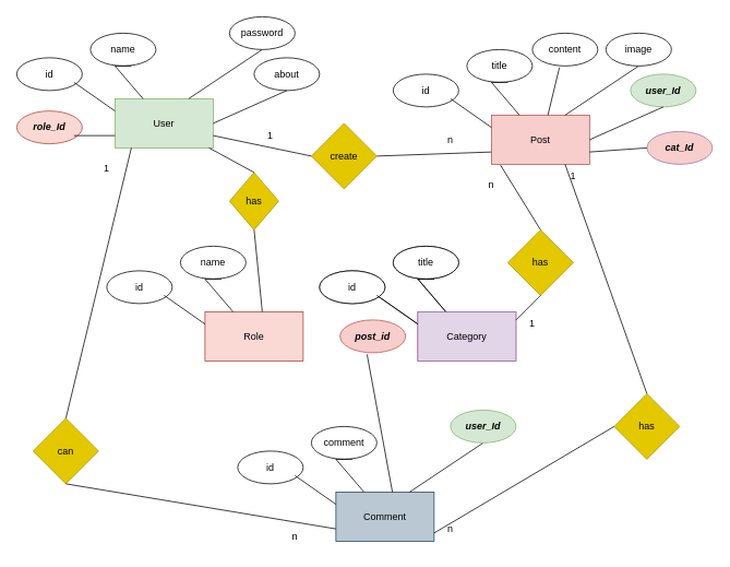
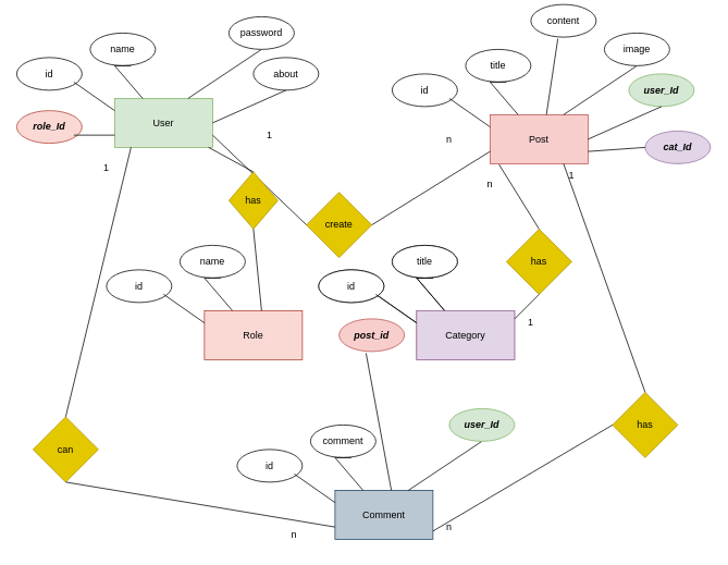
- <mxCell id="18" value="content" style="ellipse;whiteSpace=wrap;html=1;" vertex="1" parent="1"><mxGeometry x="650" y="40" width="80" height="40" as="geometry" /></mxCell>
+ <mxCell id="18" value="content" style="ellipse;whiteSpace=wrap;html=1;" vertex="1" parent="1"><mxGeometry x="650" y="5" width="80" height="40" as="geometry" /></mxCell>
- <mxCell id="22" value="&lt;b&gt;&lt;i&gt;cat_Id&lt;/i&gt;&lt;/b&gt;" style="ellipse;whiteSpace=wrap;html=1;fillColor=#f8cecc;strokeColor=#9673a6;" vertex="1" parent="1"><mxGeometry x="790" y="160" width="80" height="40" as="geometry" /></mxCell>
+ <mxCell id="22" value="&lt;b&gt;&lt;i&gt;cat_Id&lt;/i&gt;&lt;/b&gt;" style="ellipse;whiteSpace=wrap;html=1;fillColor=#e1d5e7;strokeColor=#9673a6;" vertex="1" parent="1"><mxGeometry x="790" y="160" width="80" height="40" as="geometry" /></mxCell>
- <mxCell id="24" value="create" style="rhombus;whiteSpace=wrap;html=1;fillColor=#e3c800;fontColor=#000000;strokeColor=#B09500;" vertex="1" parent="1"><mxGeometry x="380" y="150" width="80" height="80" as="geometry" /></mxCell>
+ <mxCell id="24" value="create" style="rhombus;whiteSpace=wrap;html=1;fillColor=#e3c800;fontColor=#000000;strokeColor=#B09500;" vertex="1" parent="1"><mxGeometry x="375" y="235" width="80" height="80" as="geometry" /></mxCell>
